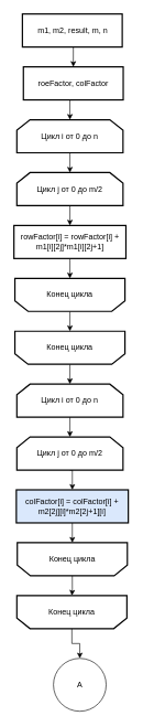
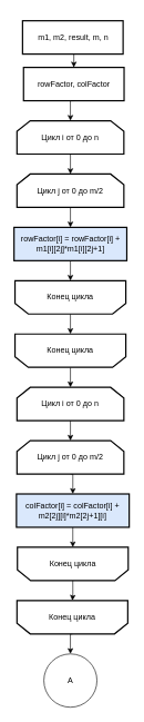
- <mxCell id="3" value="m1, m2, result, m, n" style="rounded=0;whiteSpace=wrap;html=1;absoluteArcSize=1;arcSize=14;strokeWidth=2;" vertex="1" parent="1"><mxGeometry x="33.5" y="20" width="151.5" height="50" as="geometry" /></mxCell>
+ <mxCell id="3" value="m1, m2, result, m, n" style="rounded=0;whiteSpace=wrap;html=1;absoluteArcSize=1;arcSize=14;strokeWidth=2;" vertex="1" parent="1"><mxGeometry x="33.5" y="30" width="151.5" height="50" as="geometry" /></mxCell>
- <mxCell id="10" value="roeFactor, colFactor" style="rounded=0;whiteSpace=wrap;html=1;absoluteArcSize=1;arcSize=14;strokeWidth=2;" vertex="1" parent="1"><mxGeometry x="35" y="100" width="151.5" height="50" as="geometry" /></mxCell>
+ <mxCell id="10" value="rowFactor, colFactor" style="rounded=0;whiteSpace=wrap;html=1;absoluteArcSize=1;arcSize=14;strokeWidth=2;" vertex="1" parent="1"><mxGeometry x="35" y="100" width="151.5" height="50" as="geometry" /></mxCell>
- <mxCell id="14" value="rowFactor[i] = rowFactor[i] + m1[i][2j]*m1[i][2j+1]" style="rounded=0;whiteSpace=wrap;html=1;absoluteArcSize=1;arcSize=14;strokeWidth=2;" vertex="1" parent="1"><mxGeometry x="20.66" y="340" width="169.94" height="50" as="geometry" /></mxCell>
+ <mxCell id="14" value="rowFactor[i] = rowFactor[i] + m1[i][2j]*m1[i][2j+1]" style="rounded=0;whiteSpace=wrap;html=1;absoluteArcSize=1;arcSize=14;strokeWidth=2;fillColor=#dae8fc;" vertex="1" parent="1"><mxGeometry x="20.66" y="340" width="169.94" height="50" as="geometry" /></mxCell>
- <mxCell id="8" value="A" style="ellipse;whiteSpace=wrap;html=1;aspect=fixed;" vertex="1" parent="1"><mxGeometry x="80.63" y="995" width="80" height="80" as="geometry" /></mxCell>
+ <mxCell id="8" value="A" style="ellipse;whiteSpace=wrap;html=1;aspect=fixed;" vertex="1" parent="1"><mxGeometry x="65.63" y="980" width="80" height="80" as="geometry" /></mxCell>
